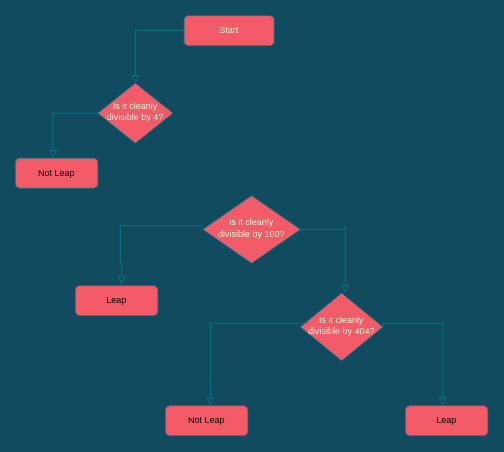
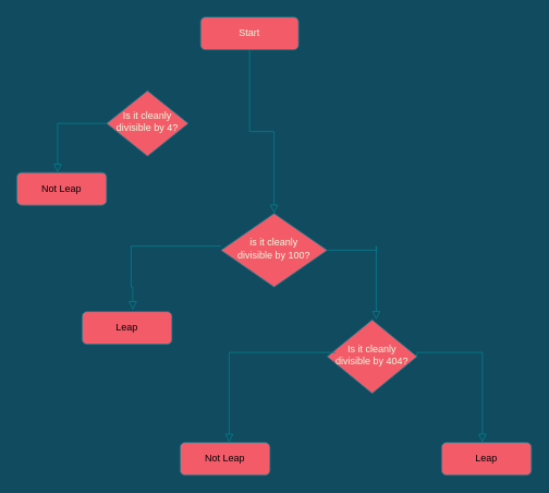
- <mxCell id="2" value="" style="rounded=0;html=1;jettySize=auto;orthogonalLoop=1;fontSize=11;endArrow=block;endFill=0;endSize=8;strokeWidth=1;shadow=0;labelBackgroundColor=none;edgeStyle=orthogonalEdgeStyle;strokeColor=#028090;fontColor=#E4FDE1;" parent="1" source="3" target="4" edge="1"><mxGeometry relative="1" as="geometry" /></mxCell>
+ <mxCell id="2" value="" style="rounded=0;html=1;jettySize=auto;orthogonalLoop=1;fontSize=11;endArrow=block;endFill=0;endSize=8;strokeWidth=1;shadow=0;labelBackgroundColor=none;edgeStyle=orthogonalEdgeStyle;strokeColor=#028090;fontColor=#E4FDE1;" parent="1" source="3" target="5" edge="1"><mxGeometry relative="1" as="geometry" /></mxCell>
